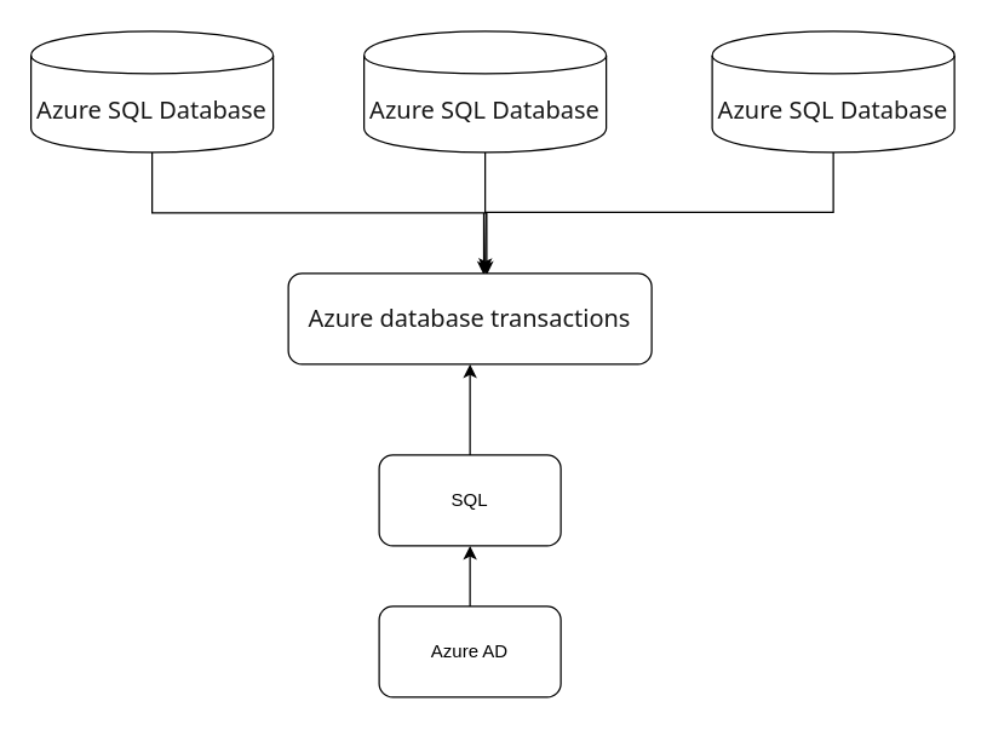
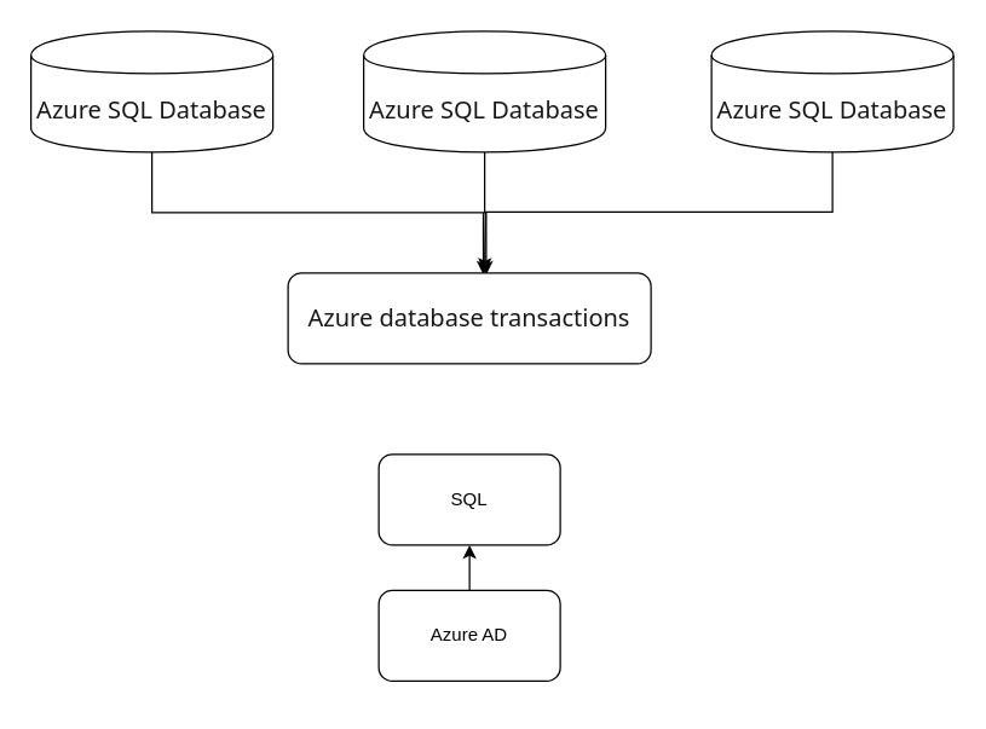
- <mxCell id="2" value="" style="edgeStyle=orthogonalEdgeStyle;rounded=0;orthogonalLoop=1;jettySize=auto;html=1;" edge="1" parent="1" source="3" target="12"><mxGeometry relative="1" as="geometry" /></mxCell>
- <mxCell id="5" value="Azure AD" style="rounded=1;whiteSpace=wrap;html=1;" vertex="1" parent="1"><mxGeometry x="250" y="400" width="120" height="60" as="geometry" /></mxCell>
+ <mxCell id="5" value="Azure AD" style="rounded=1;whiteSpace=wrap;html=1;" vertex="1" parent="1"><mxGeometry x="250" y="390" width="120" height="60" as="geometry" /></mxCell>
